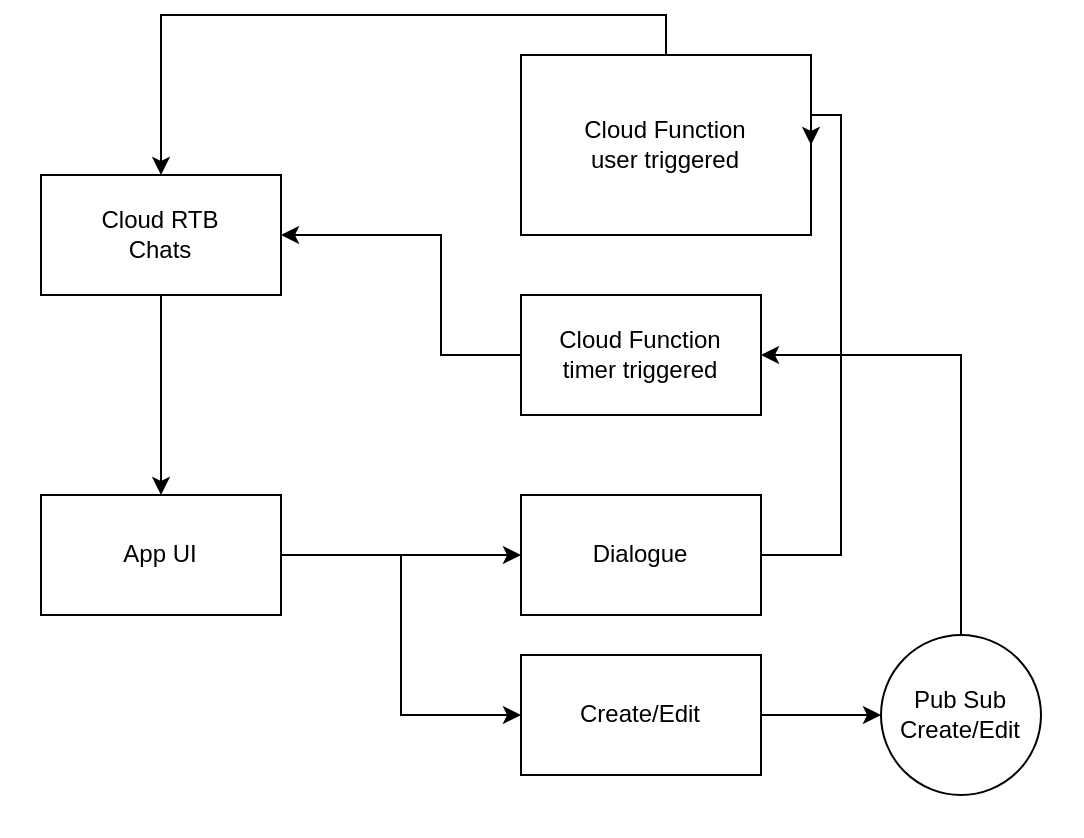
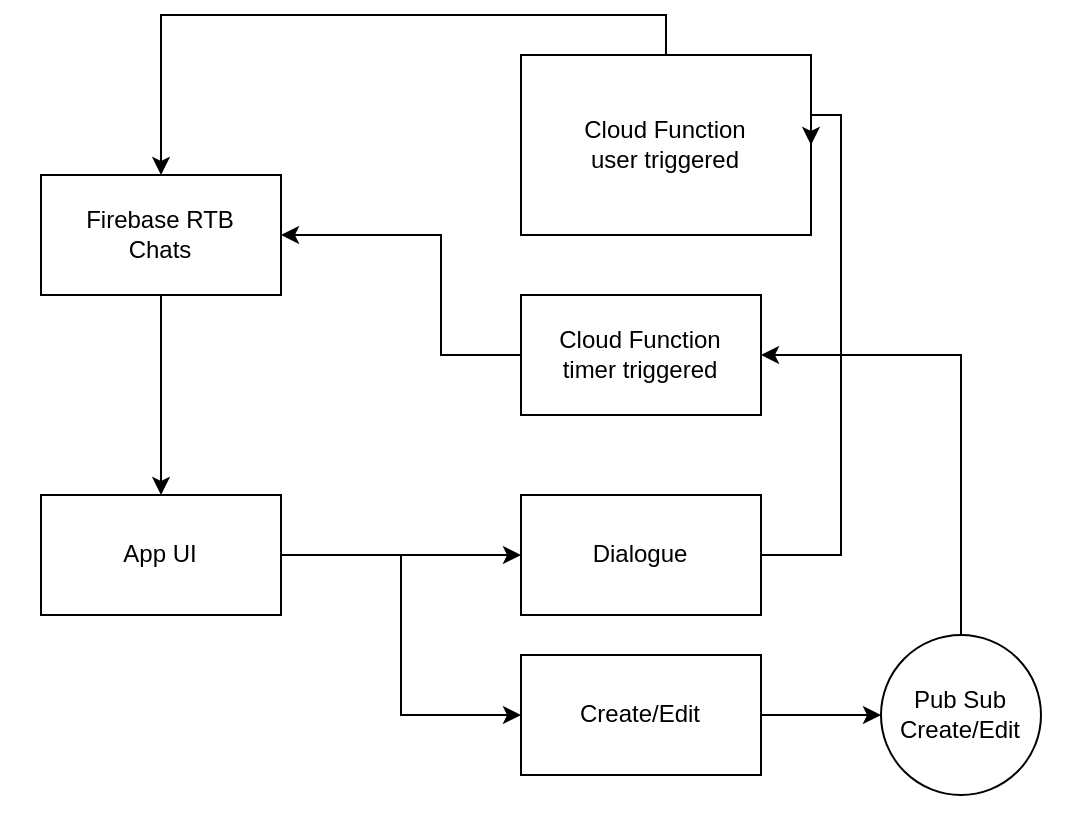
- <mxCell id="3" value="Cloud RTB&lt;div&gt;Chats&lt;/div&gt;" style="rounded=0;whiteSpace=wrap;html=1;" vertex="1" parent="1"><mxGeometry x="20" y="80" width="120" height="60" as="geometry" /></mxCell>
+ <mxCell id="3" value="Firebase RTB&lt;div&gt;Chats&lt;/div&gt;" style="rounded=0;whiteSpace=wrap;html=1;" vertex="1" parent="1"><mxGeometry x="20" y="80" width="120" height="60" as="geometry" /></mxCell>
